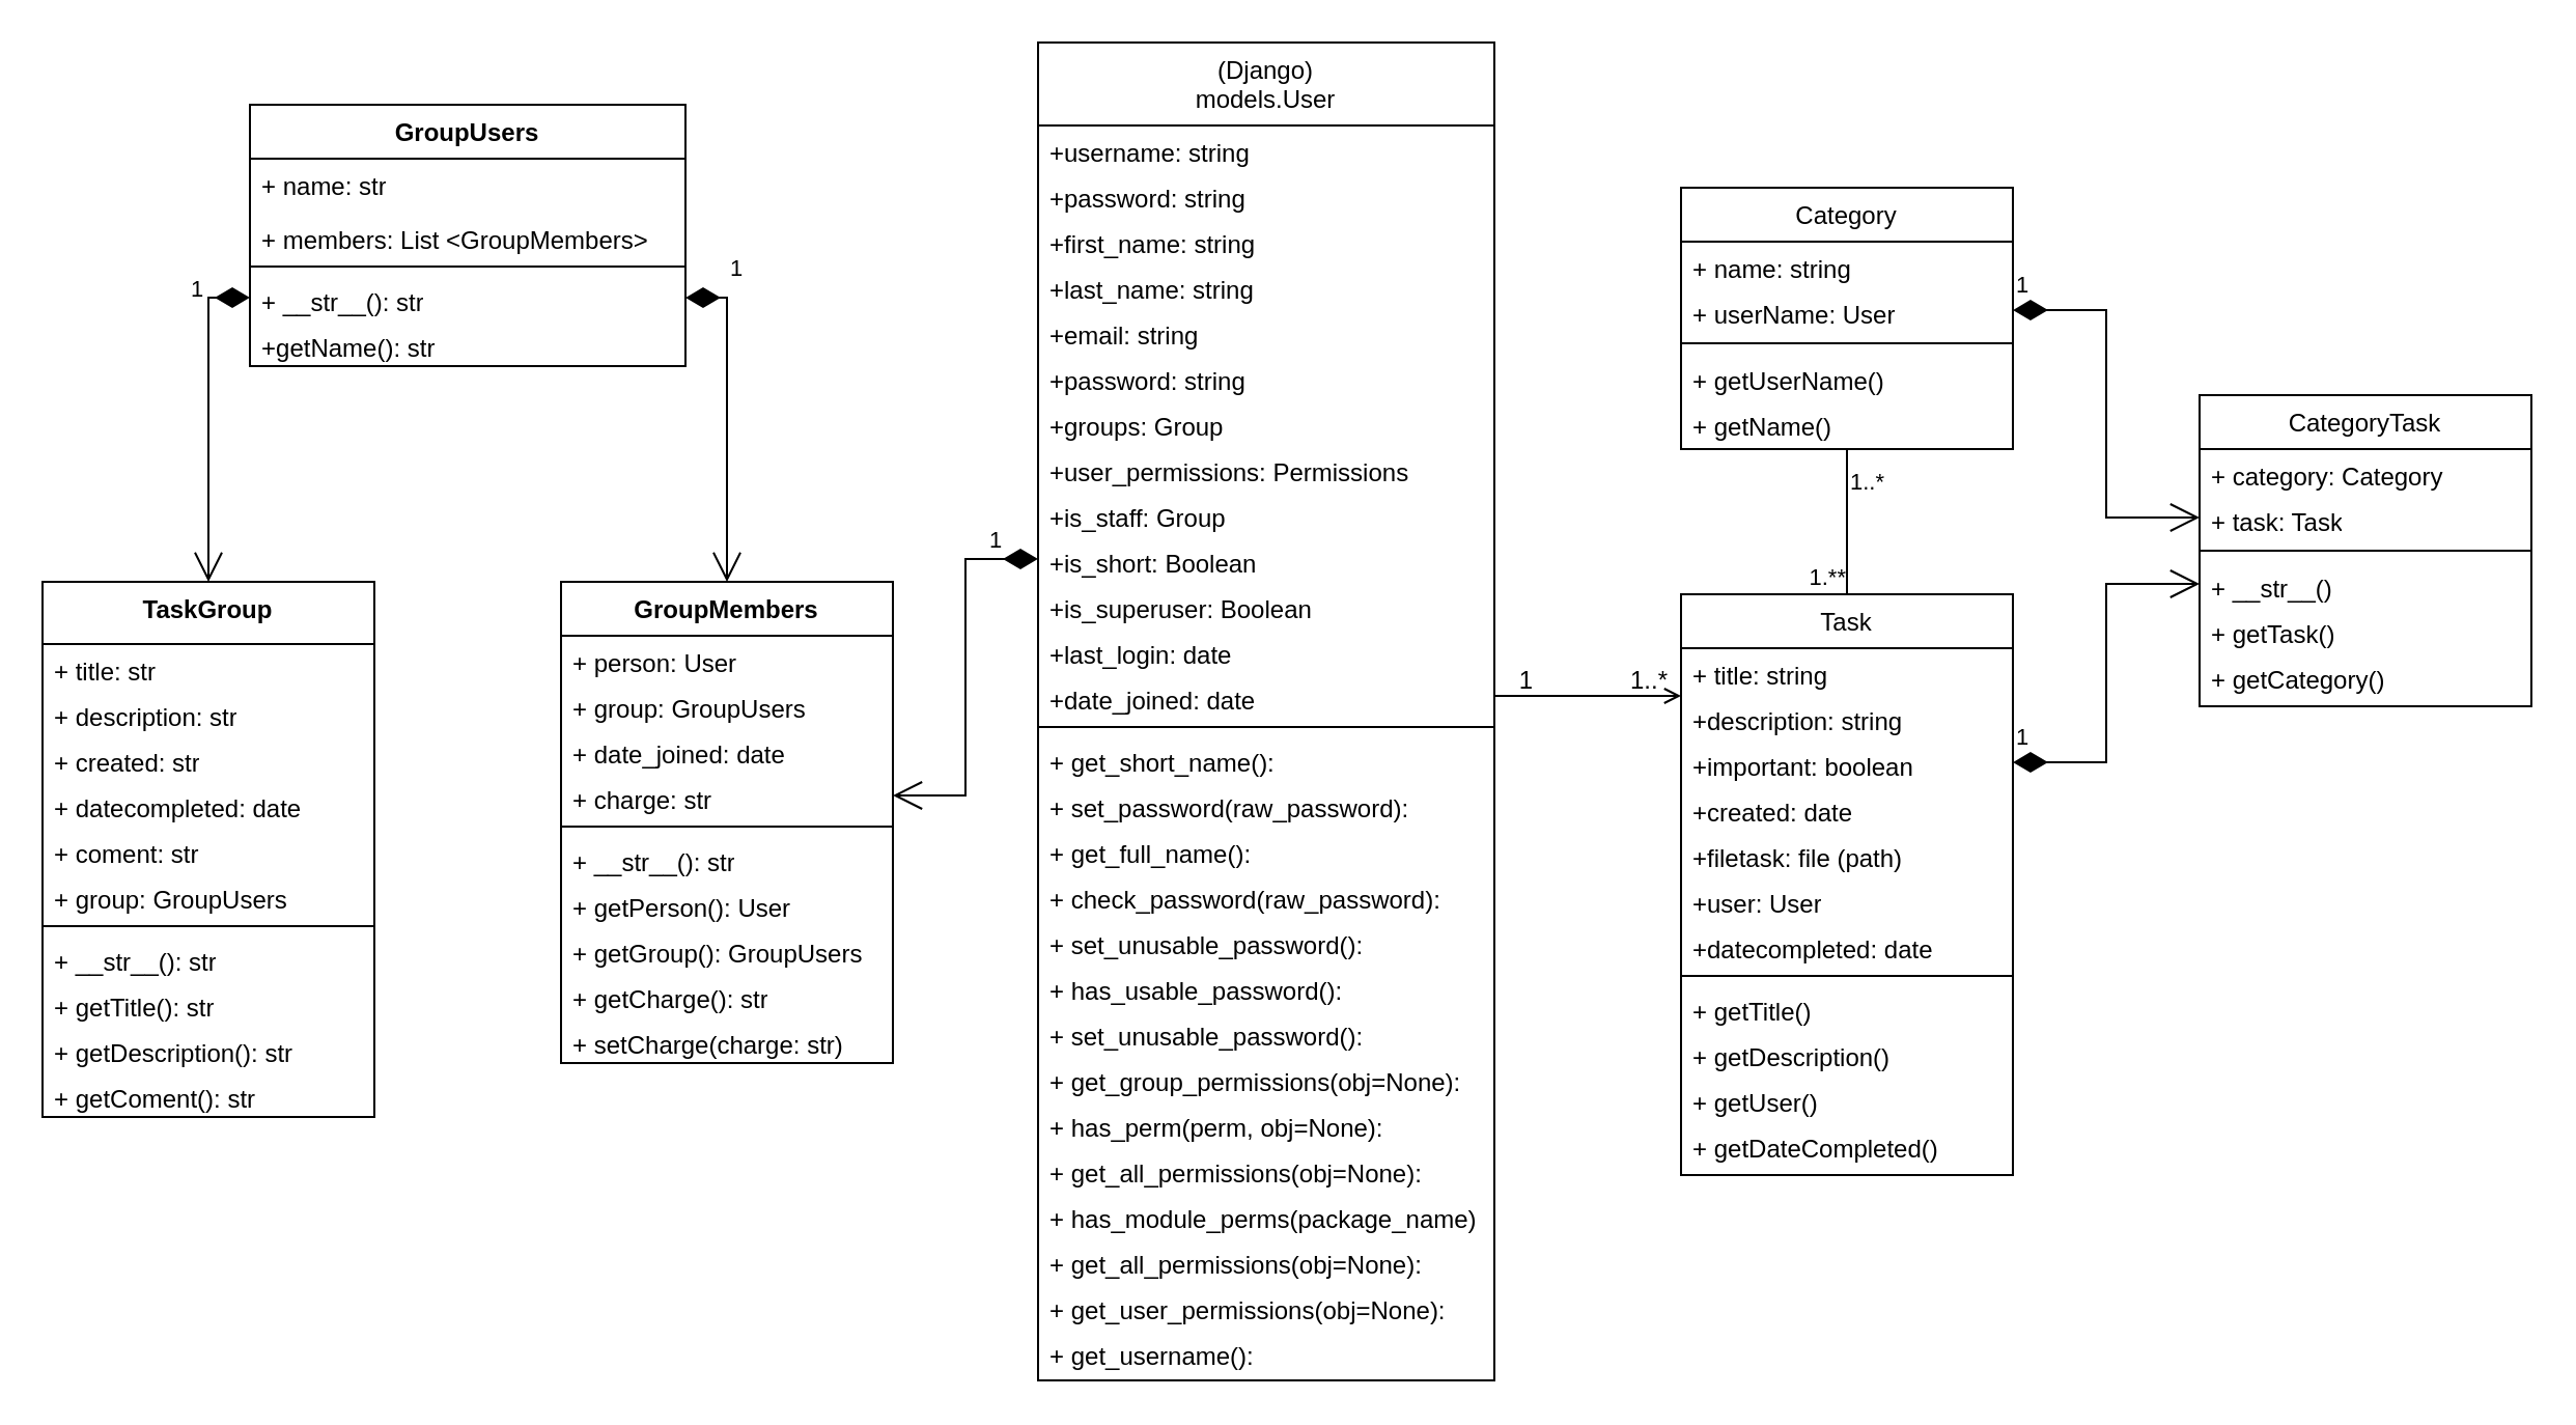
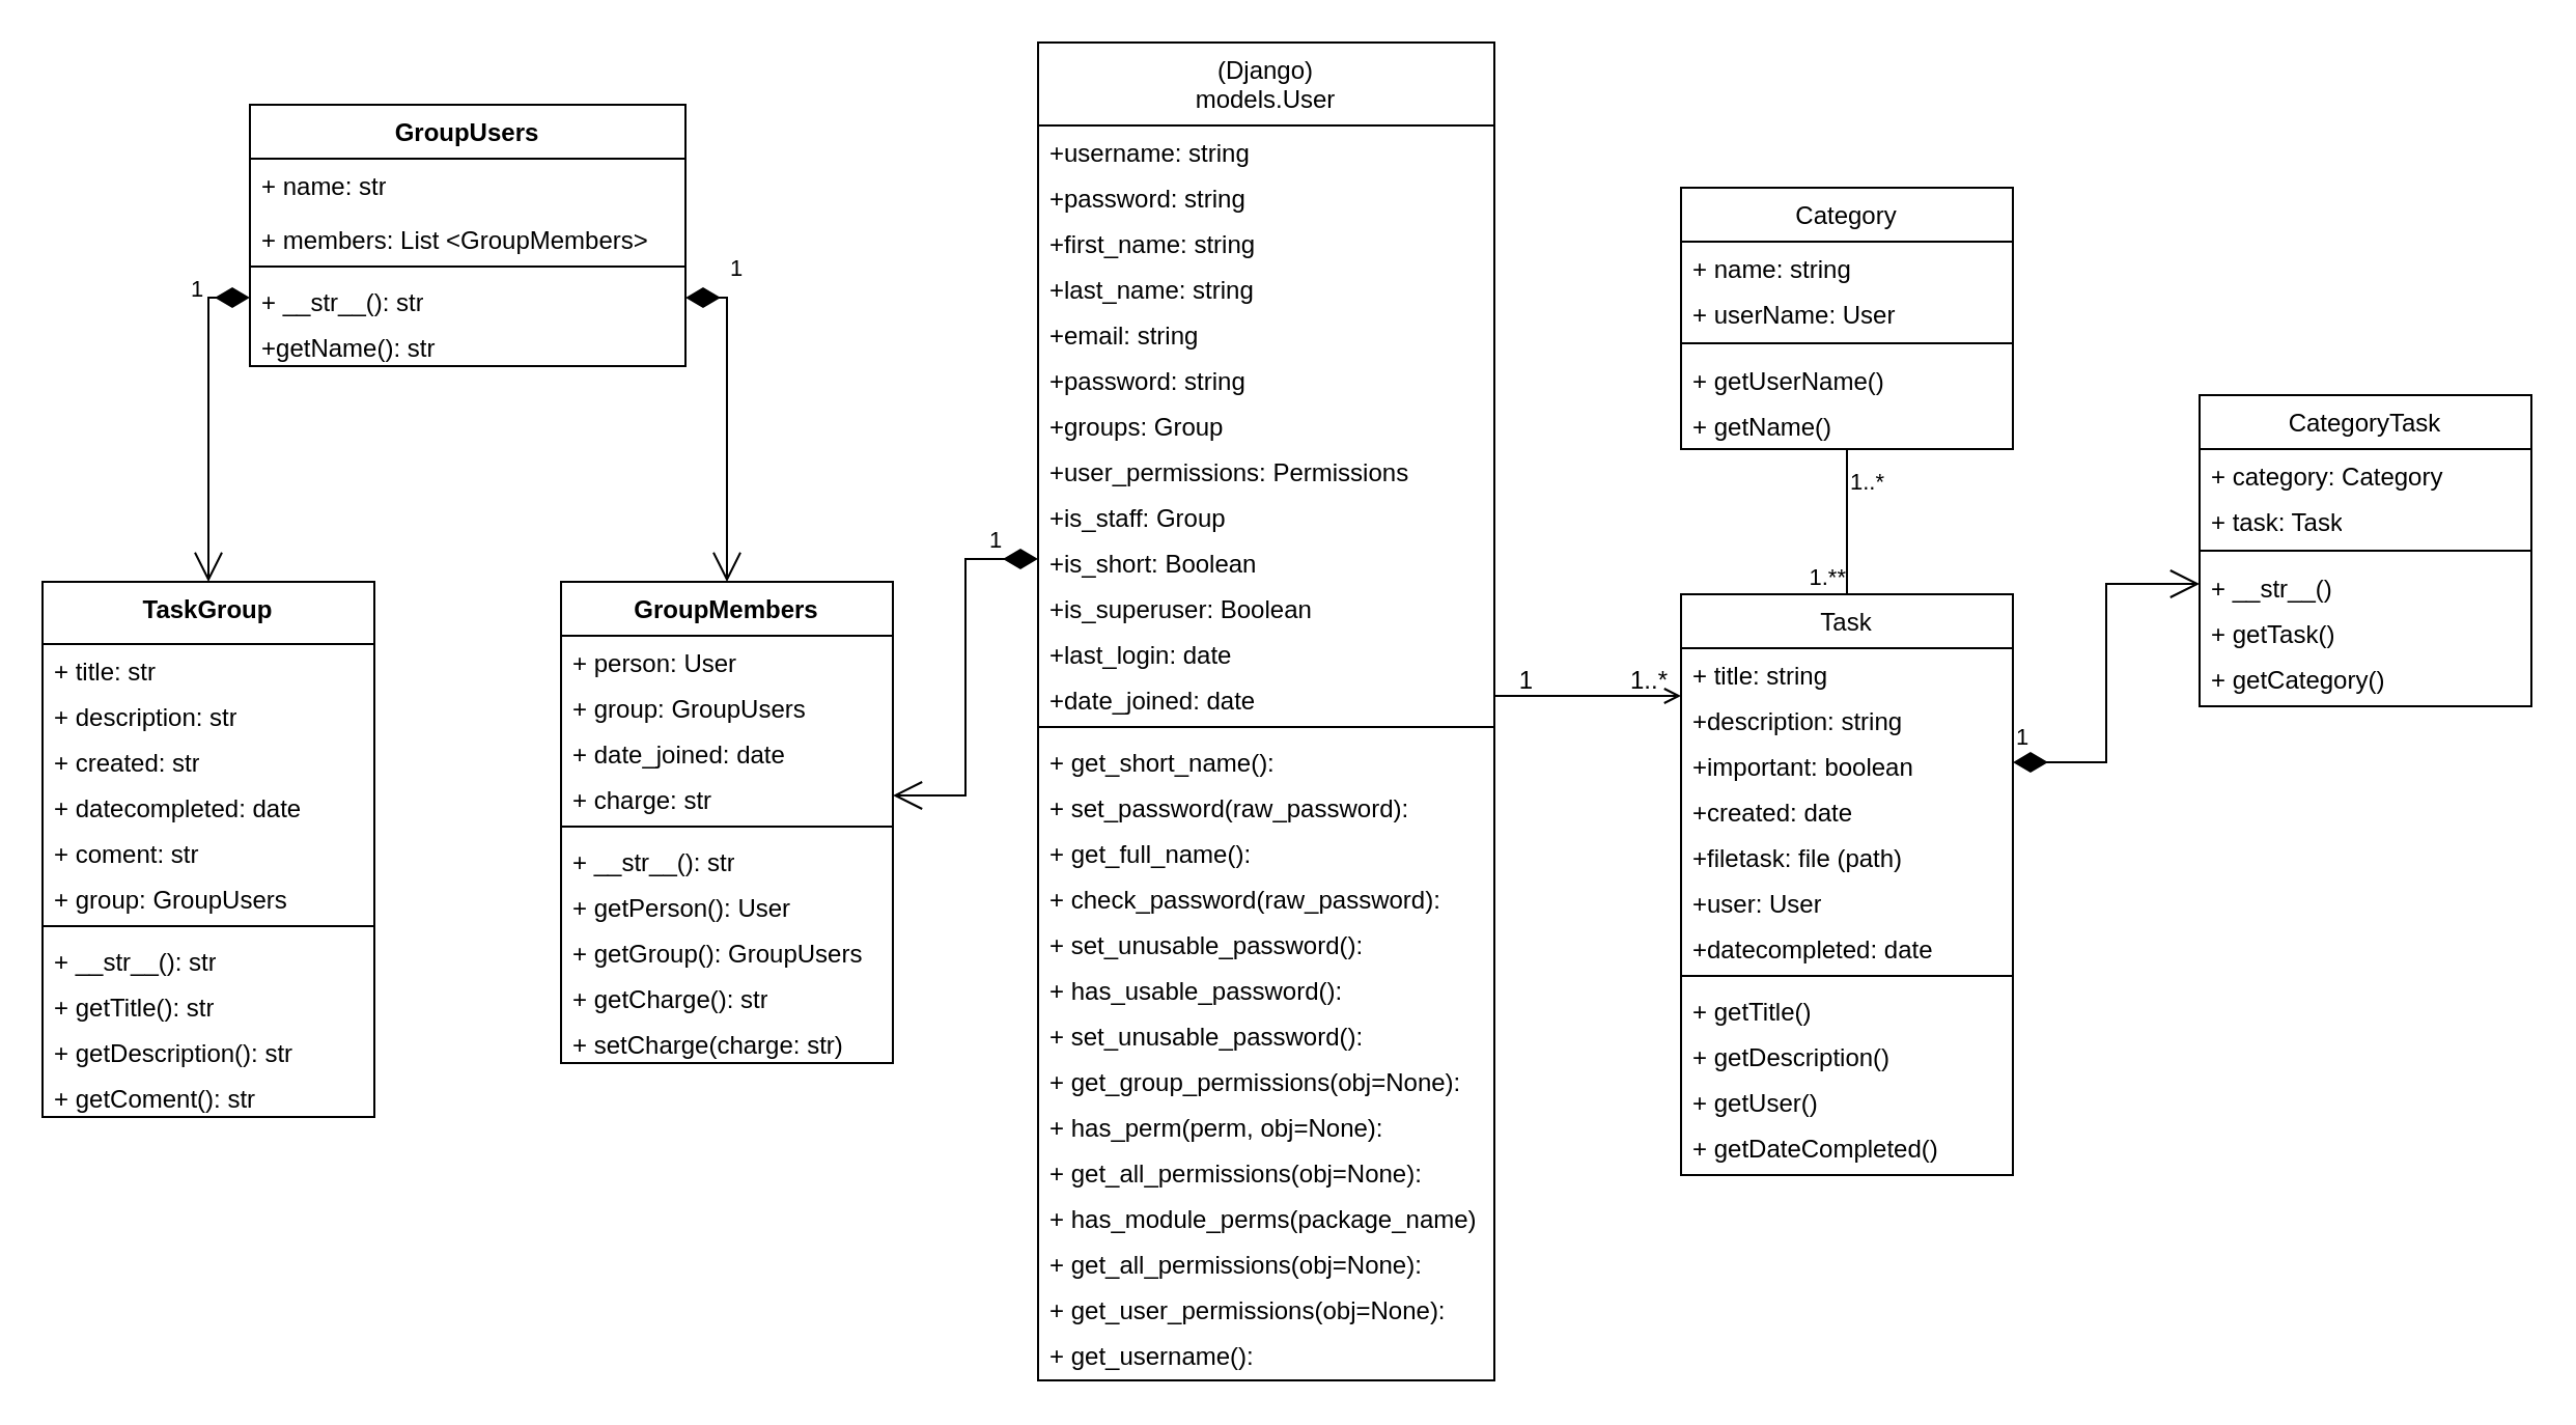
- <mxCell id="74" value="1" style="endArrow=open;html=1;endSize=12;startArrow=diamondThin;startSize=14;startFill=1;edgeStyle=orthogonalEdgeStyle;align=left;verticalAlign=bottom;rounded=0;exitX=1;exitY=0.5;exitDx=0;exitDy=0;entryX=0;entryY=0.5;entryDx=0;entryDy=0;" edge="1" parent="1" source="33" target="55"><mxGeometry x="-1" y="3" relative="1" as="geometry"><mxPoint x="930" y="250" as="sourcePoint" /><mxPoint x="1090" y="250" as="targetPoint" /></mxGeometry></mxCell>
